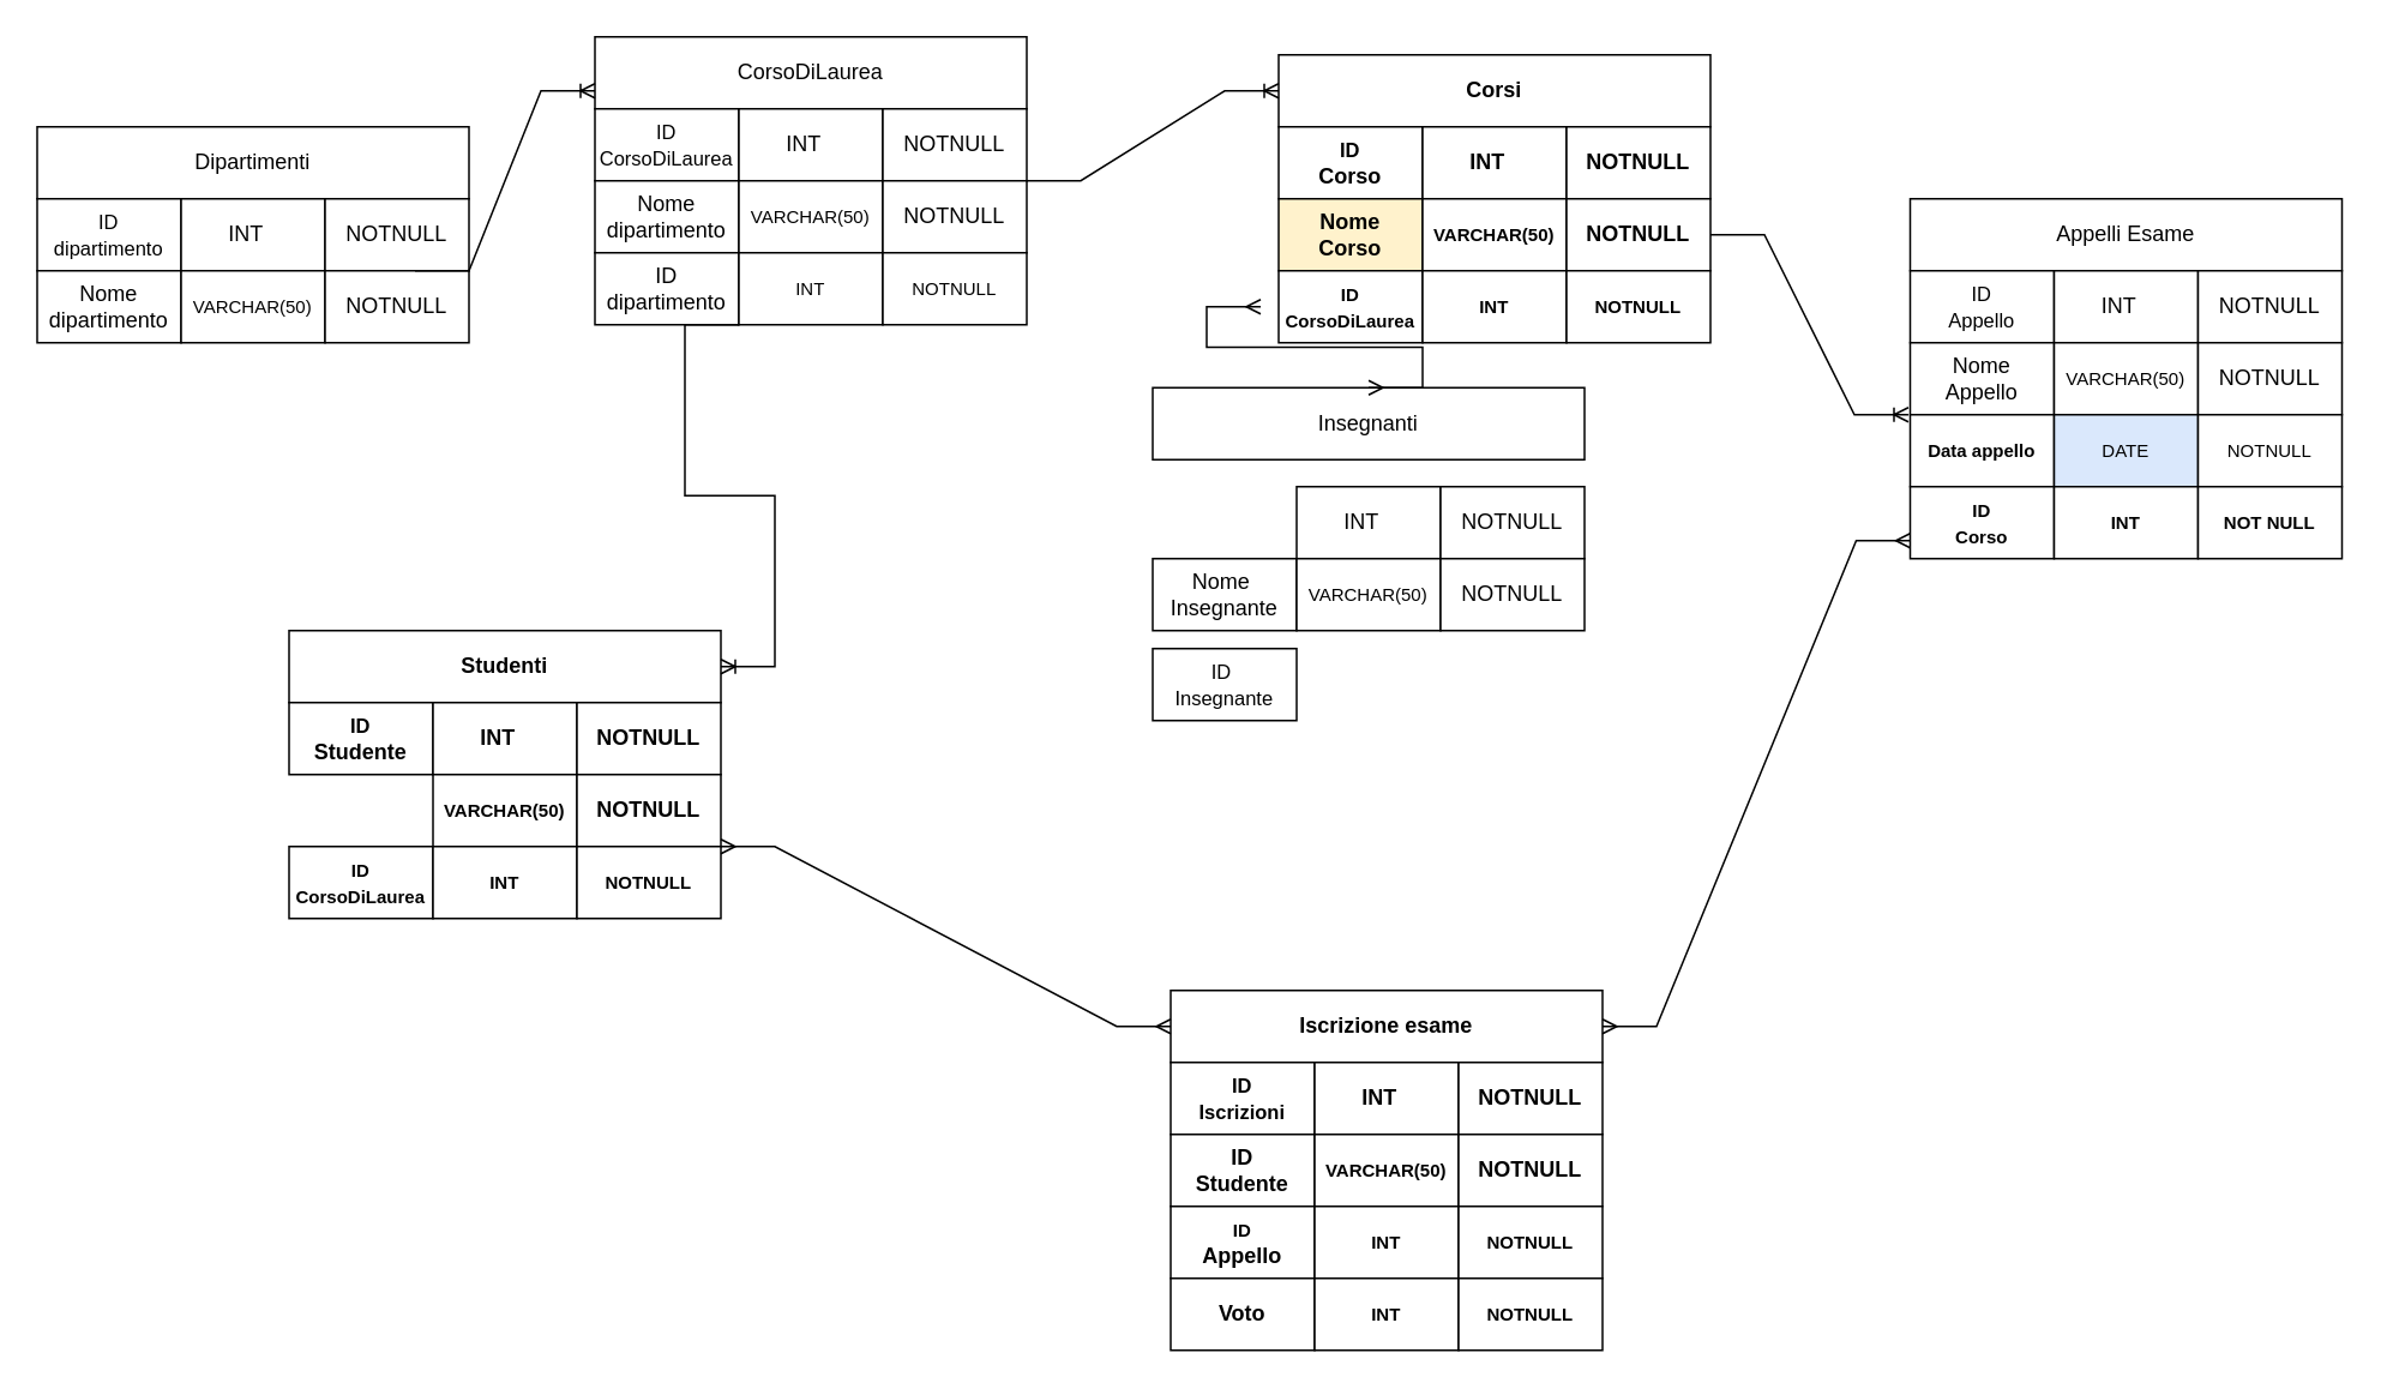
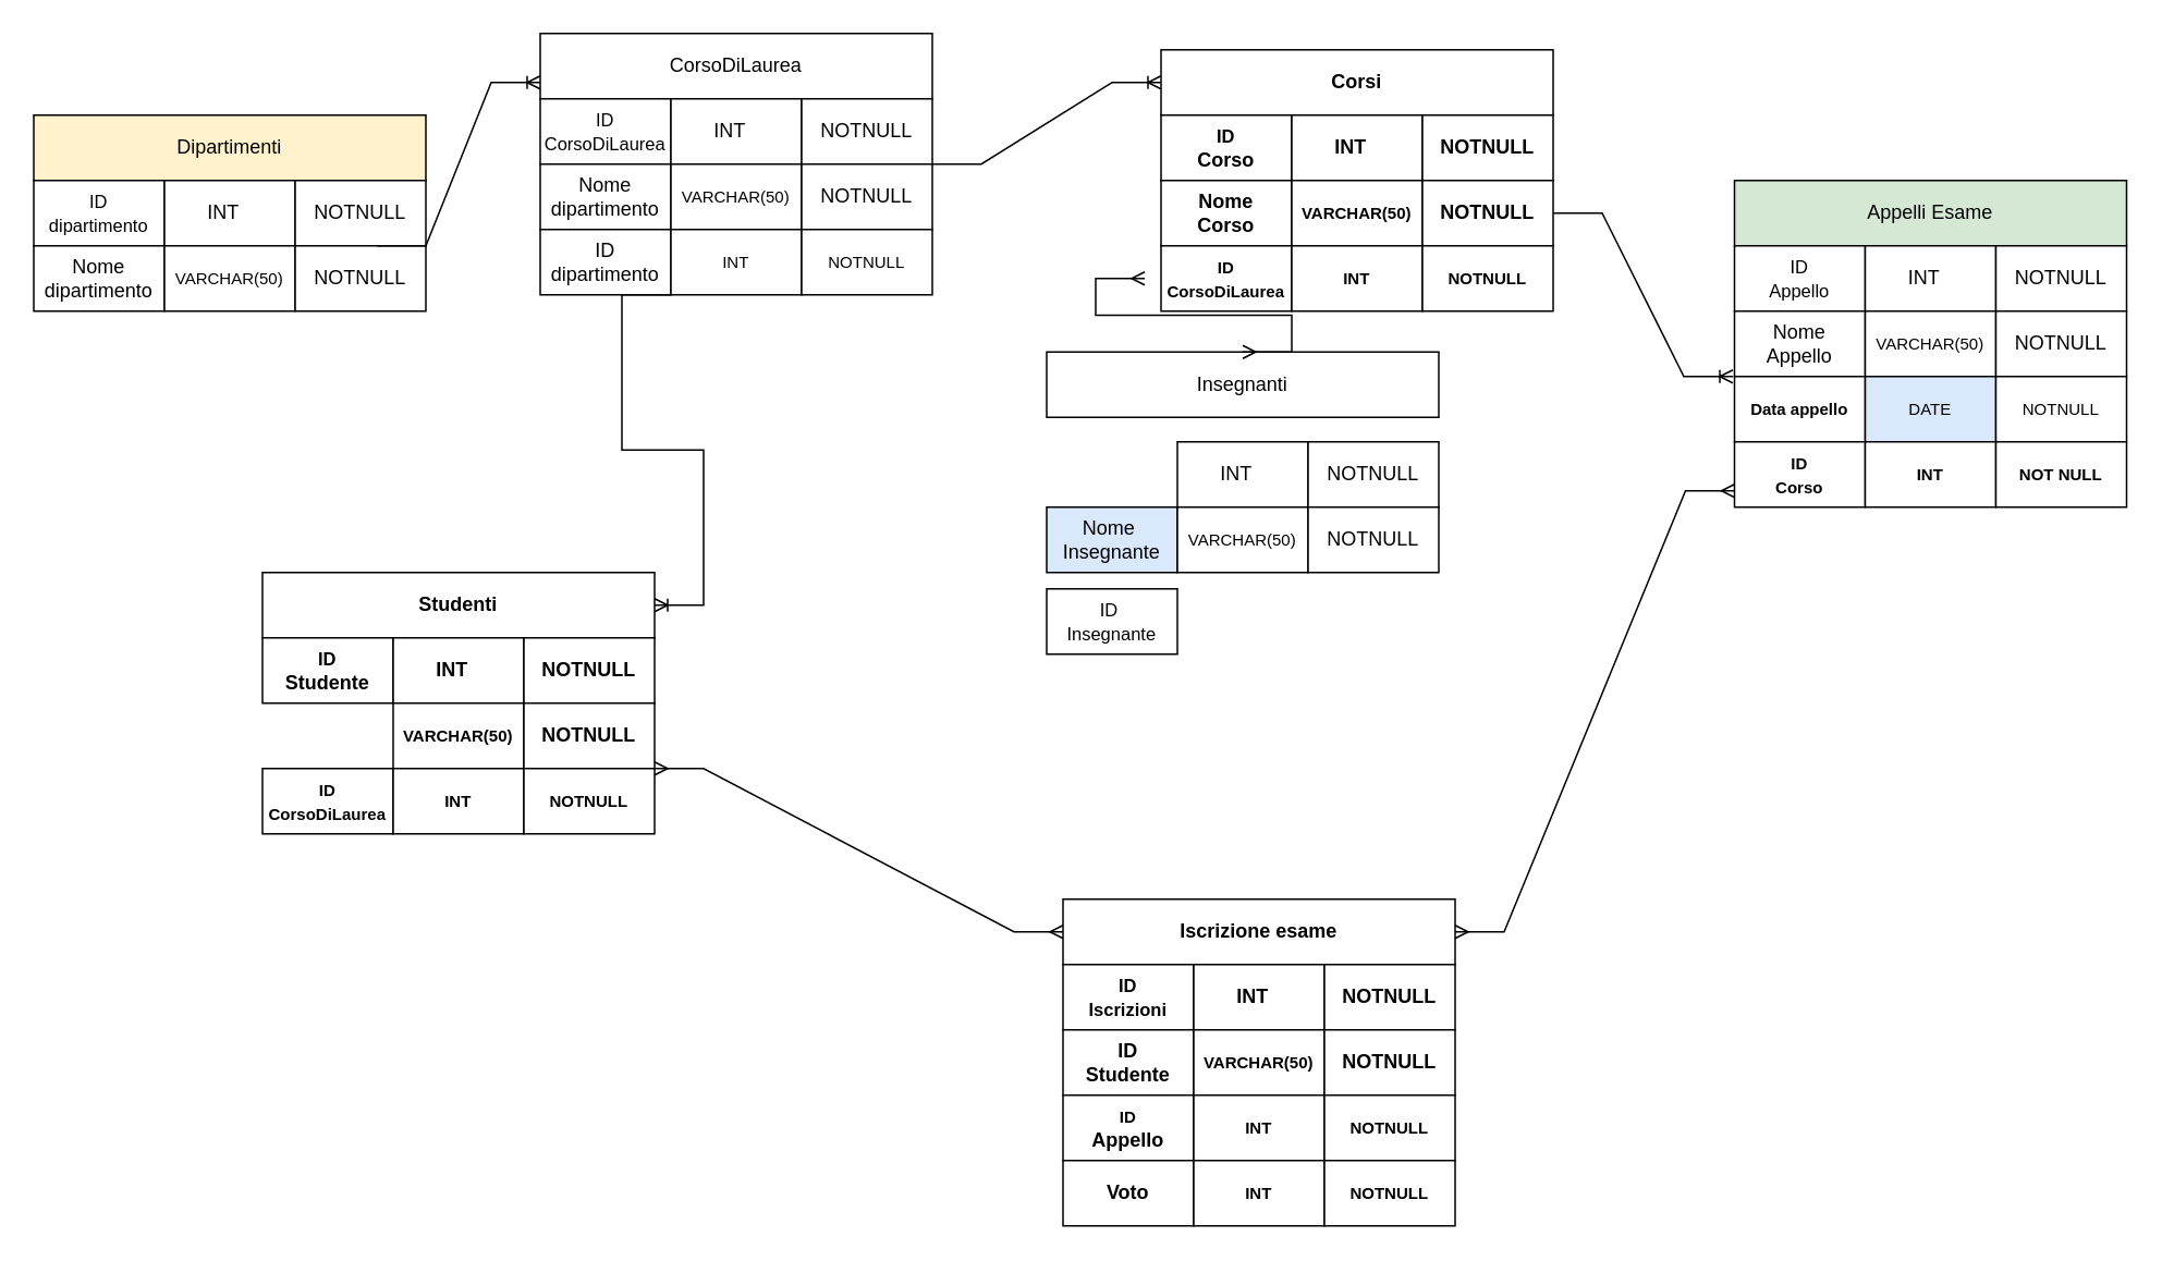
- <mxCell id="2" value="Dipartimenti&lt;br&gt;" style="rounded=0;whiteSpace=wrap;html=1;" vertex="1" parent="1"><mxGeometry x="20" y="70" width="240" height="40" as="geometry" /></mxCell>
+ <mxCell id="2" value="Dipartimenti&lt;br&gt;" style="rounded=0;whiteSpace=wrap;html=1;fillColor=#fff2cc;" vertex="1" parent="1"><mxGeometry x="20" y="70" width="240" height="40" as="geometry" /></mxCell>
- <mxCell id="23" value="Nome&lt;br&gt;Corso" style="rounded=0;whiteSpace=wrap;html=1;fontStyle=1;fillColor=#fff2cc;" vertex="1" parent="1"><mxGeometry x="710" y="110" width="80" height="40" as="geometry" /></mxCell>
+ <mxCell id="23" value="Nome&lt;br&gt;Corso" style="rounded=0;whiteSpace=wrap;html=1;fontStyle=1" vertex="1" parent="1"><mxGeometry x="710" y="110" width="80" height="40" as="geometry" /></mxCell>
- <mxCell id="39" value="Appelli Esame" style="rounded=0;whiteSpace=wrap;html=1;" vertex="1" parent="1"><mxGeometry x="1061" y="110" width="240" height="40" as="geometry" /></mxCell>
+ <mxCell id="39" value="Appelli Esame" style="rounded=0;whiteSpace=wrap;html=1;fillColor=#d5e8d4;" vertex="1" parent="1"><mxGeometry x="1061" y="110" width="240" height="40" as="geometry" /></mxCell>
- <mxCell id="35" value="Nome&amp;nbsp;&lt;br&gt;Insegnante" style="rounded=0;whiteSpace=wrap;html=1;" vertex="1" parent="1"><mxGeometry x="640" y="310" width="80" height="40" as="geometry" /></mxCell>
+ <mxCell id="35" value="Nome&amp;nbsp;&lt;br&gt;Insegnante" style="rounded=0;whiteSpace=wrap;html=1;fillColor=#dae8fc;" vertex="1" parent="1"><mxGeometry x="640" y="310" width="80" height="40" as="geometry" /></mxCell>
